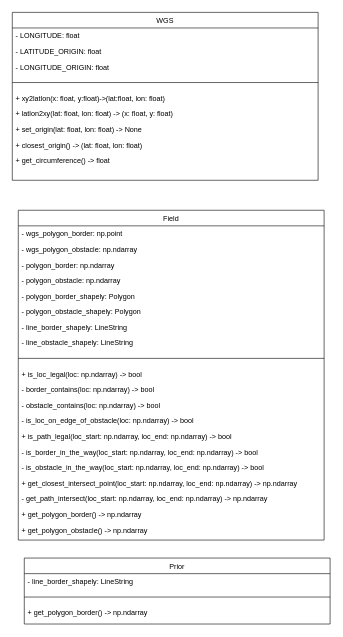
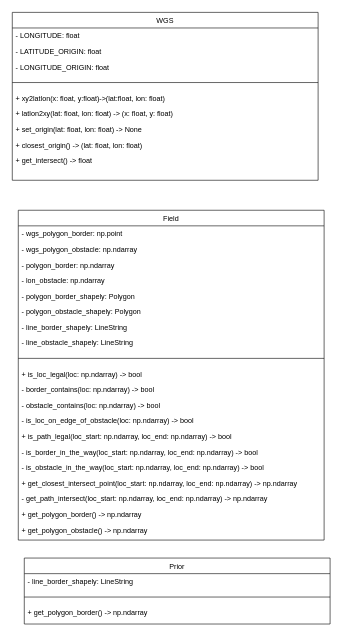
- <mxCell id="11" value="+ get_circumference() -&gt; float" style="text;align=left;verticalAlign=top;spacingLeft=4;spacingRight=4;overflow=hidden;rotatable=0;points=[[0,0.5],[1,0.5]];portConstraint=eastwest;rounded=0;shadow=0;html=0;" vertex="1" parent="2"><mxGeometry y="234" width="510" height="26" as="geometry" /></mxCell>
+ <mxCell id="11" value="+ get_intersect() -&gt; float" style="text;align=left;verticalAlign=top;spacingLeft=4;spacingRight=4;overflow=hidden;rotatable=0;points=[[0,0.5],[1,0.5]];portConstraint=eastwest;rounded=0;shadow=0;html=0;" vertex="1" parent="2"><mxGeometry y="234" width="510" height="26" as="geometry" /></mxCell>
- <mxCell id="16" value="- polygon_obstacle: np.ndarray" style="text;align=left;verticalAlign=top;spacingLeft=4;spacingRight=4;overflow=hidden;rotatable=0;points=[[0,0.5],[1,0.5]];portConstraint=eastwest;rounded=0;shadow=0;html=0;" vertex="1" parent="12"><mxGeometry y="104" width="510" height="26" as="geometry" /></mxCell>
+ <mxCell id="16" value="- lon_obstacle: np.ndarray" style="text;align=left;verticalAlign=top;spacingLeft=4;spacingRight=4;overflow=hidden;rotatable=0;points=[[0,0.5],[1,0.5]];portConstraint=eastwest;rounded=0;shadow=0;html=0;" vertex="1" parent="12"><mxGeometry y="104" width="510" height="26" as="geometry" /></mxCell>
